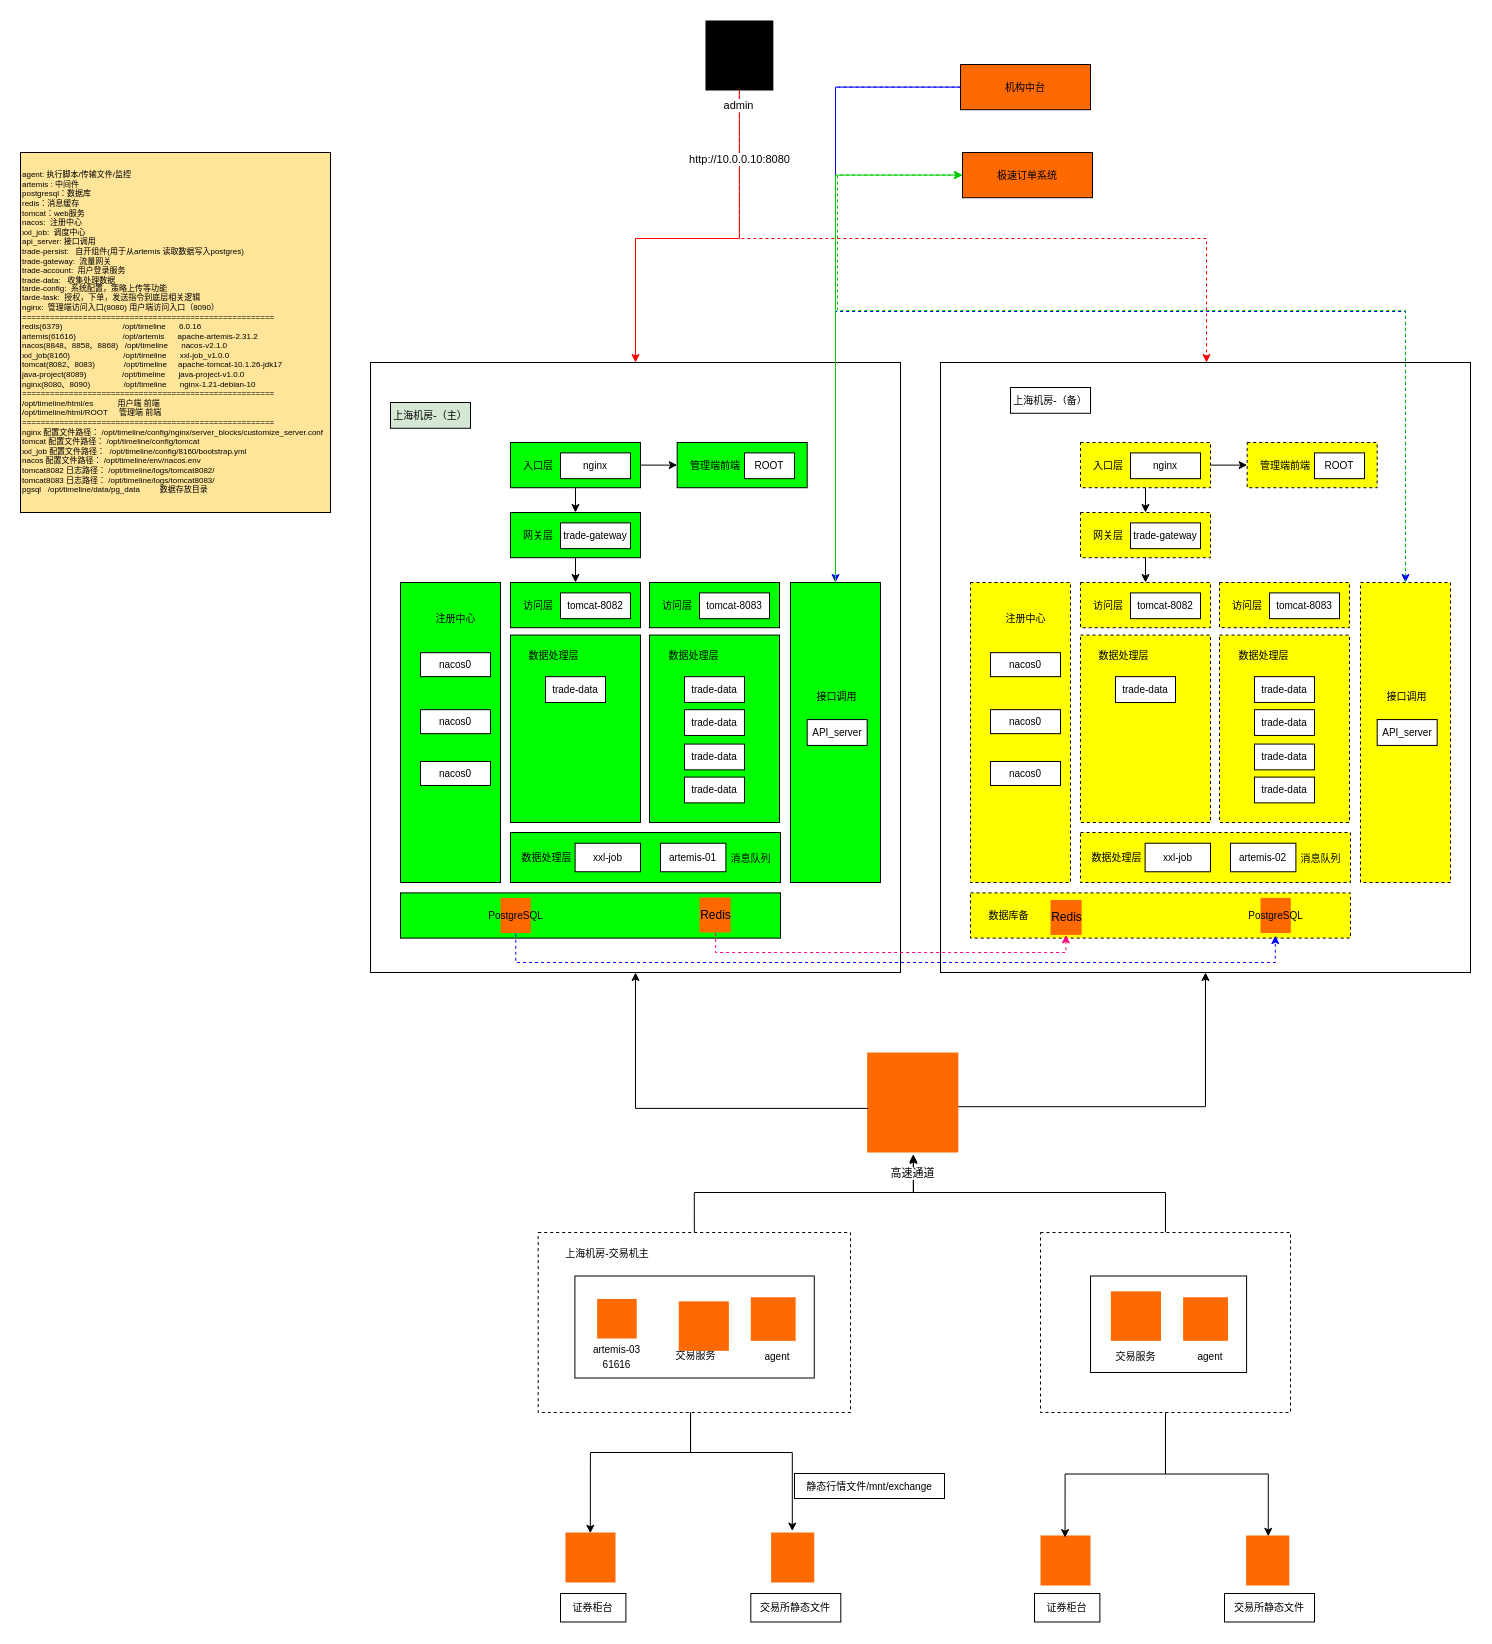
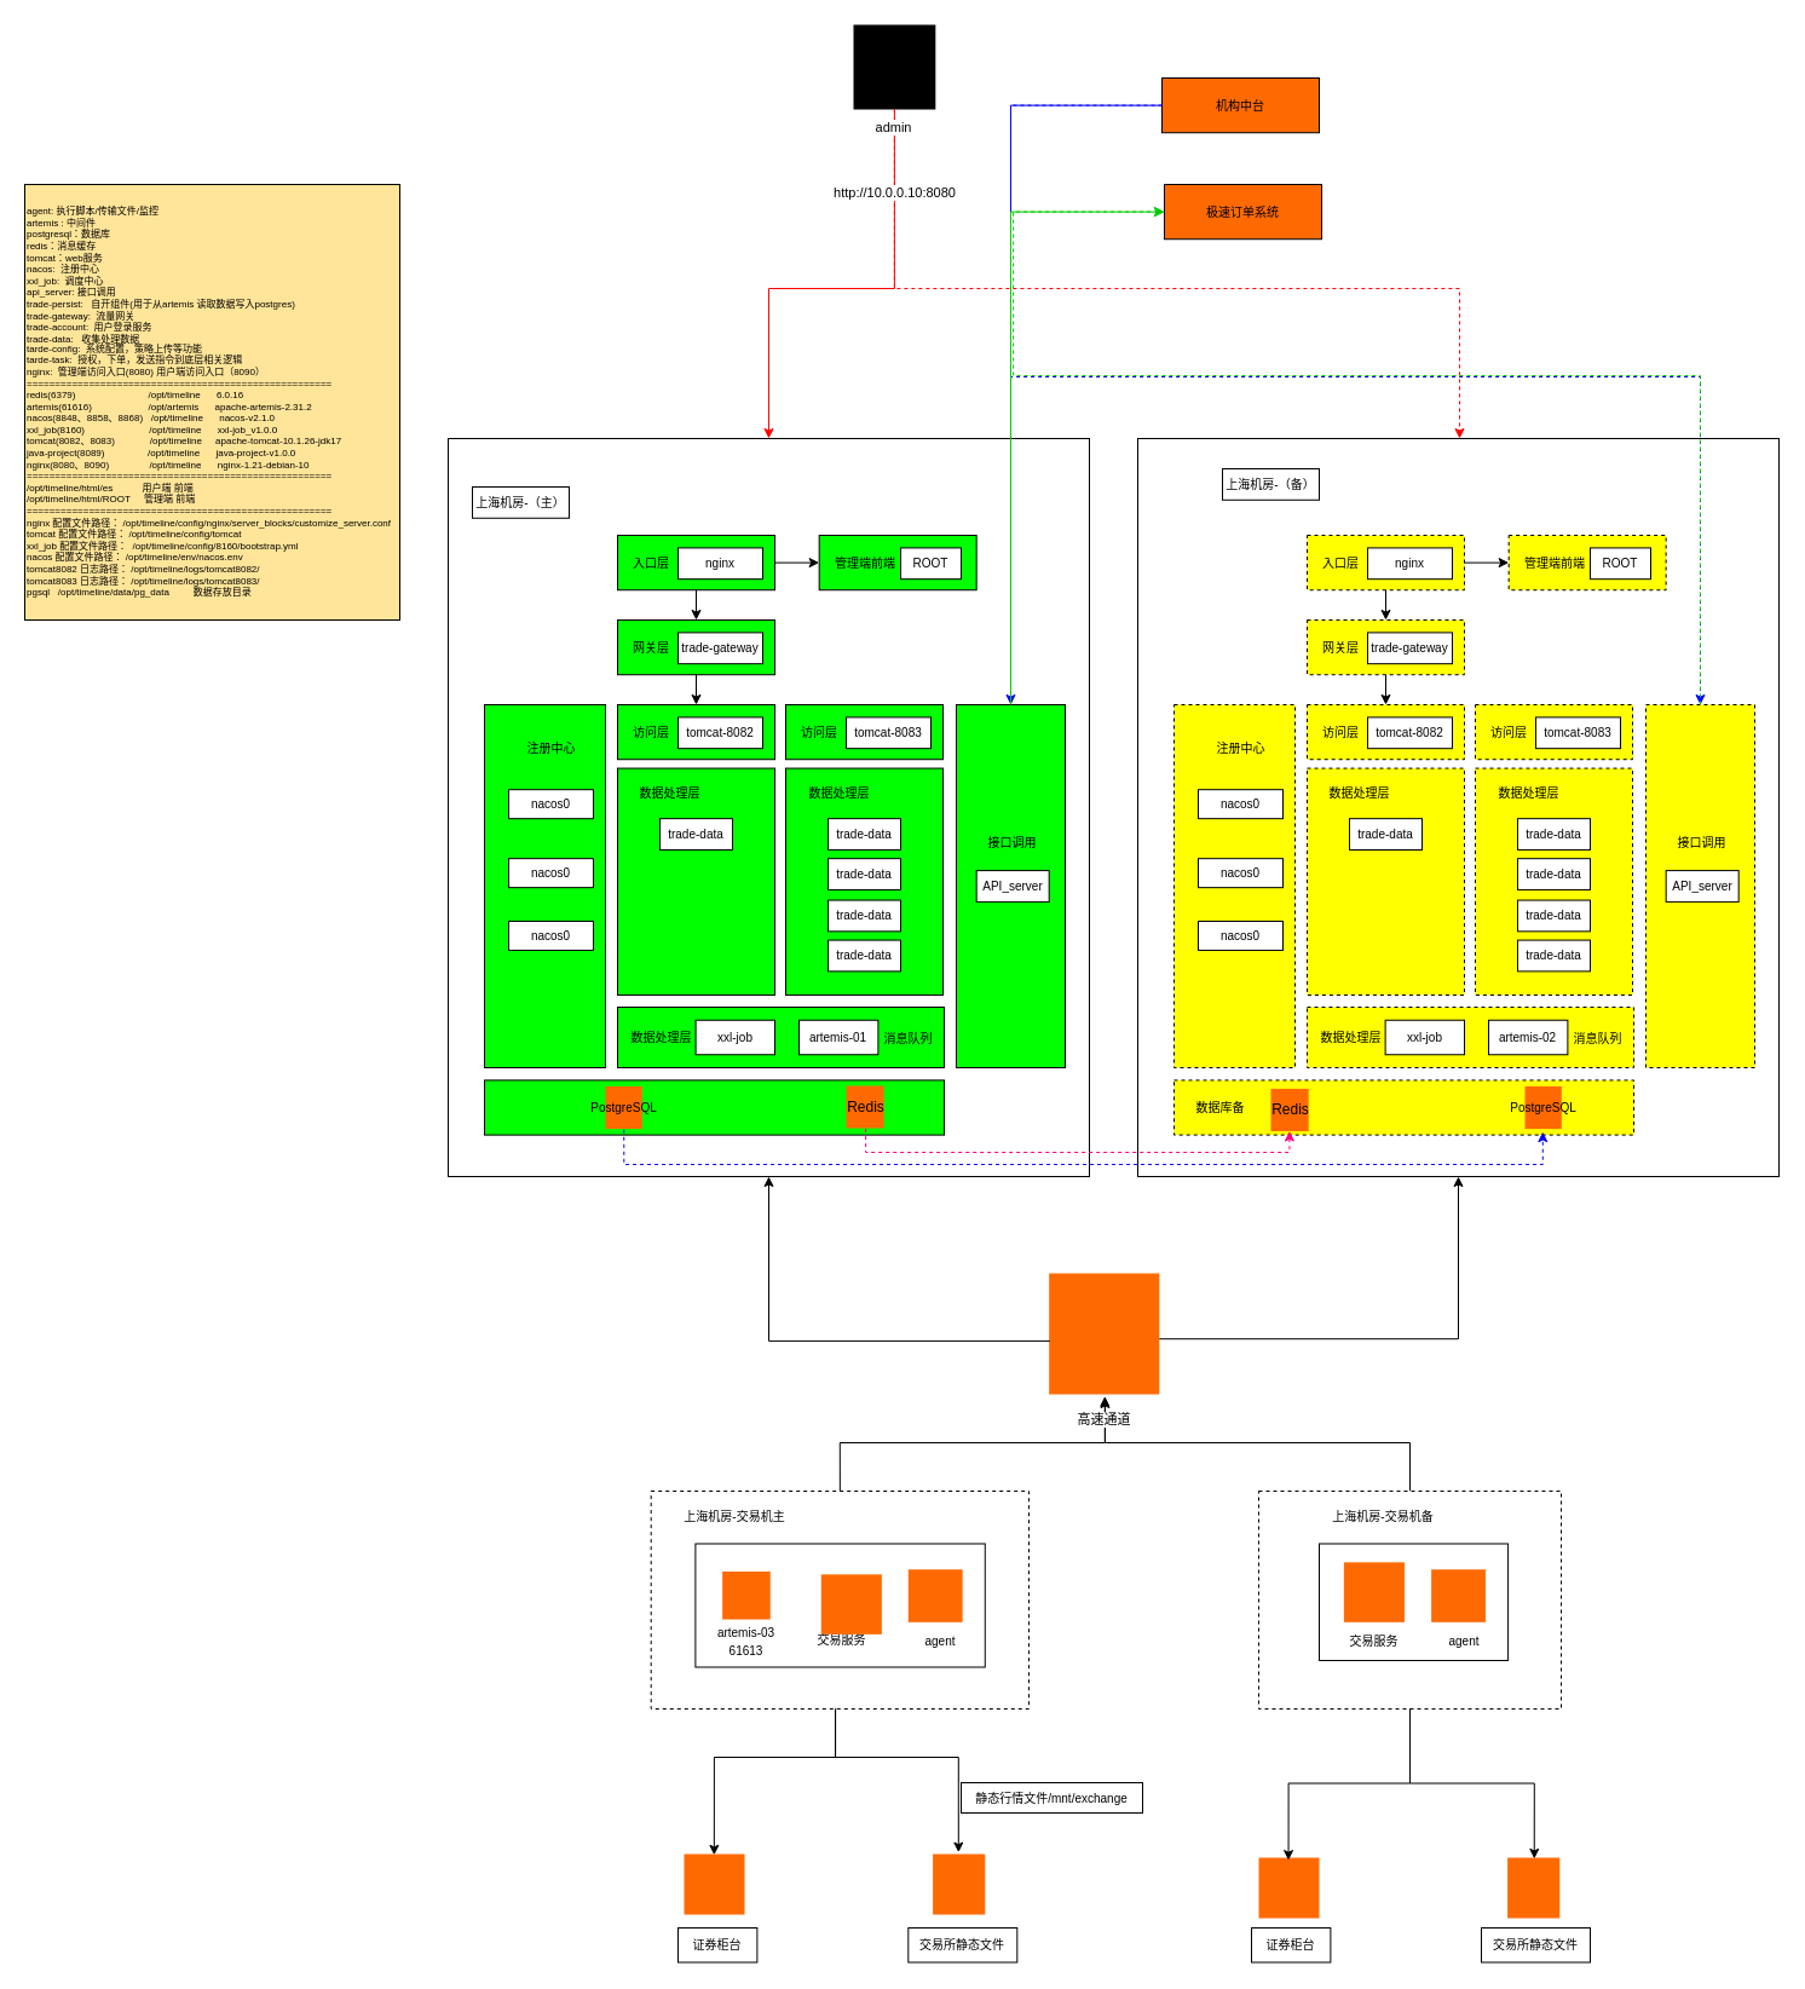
- <mxCell id="44" value="&lt;span style=&quot;font-size: 10px;&quot;&gt;上海机房-（主）&lt;/span&gt;" style="rounded=0;whiteSpace=wrap;html=1;fillColor=#d5e8d4;" parent="1" vertex="1"><mxGeometry x="390" y="402" width="80" height="25.77" as="geometry" /></mxCell>
+ <mxCell id="44" value="&lt;span style=&quot;font-size: 10px;&quot;&gt;上海机房-（主）&lt;/span&gt;" style="rounded=0;whiteSpace=wrap;html=1;" parent="1" vertex="1"><mxGeometry x="390" y="402" width="80" height="25.77" as="geometry" /></mxCell>
+ <mxCell id="111" value="&lt;span style=&quot;font-size: 10px;&quot;&gt;上海机房-交易机备&lt;/span&gt;" style="rounded=0;whiteSpace=wrap;html=1;strokeColor=#FFFFFF;" parent="1" vertex="1"><mxGeometry x="1095.77" y="1241" width="93.58" height="24.23" as="geometry" /></mxCell>
- <mxCell id="102" value="&lt;font style=&quot;font-size: 10px;&quot;&gt;artemis-03 61616&lt;/font&gt;" style="rounded=0;whiteSpace=wrap;html=1;strokeColor=#FFFFFF;" parent="1" vertex="1"><mxGeometry x="576.778" y="1343.415" width="79.335" height="24.225" as="geometry" /></mxCell>
+ <mxCell id="102" value="&lt;font style=&quot;font-size: 10px;&quot;&gt;artemis-03 61613&lt;/font&gt;" style="rounded=0;whiteSpace=wrap;html=1;strokeColor=#FFFFFF;" parent="1" vertex="1"><mxGeometry x="576.778" y="1343.415" width="79.335" height="24.225" as="geometry" /></mxCell>
